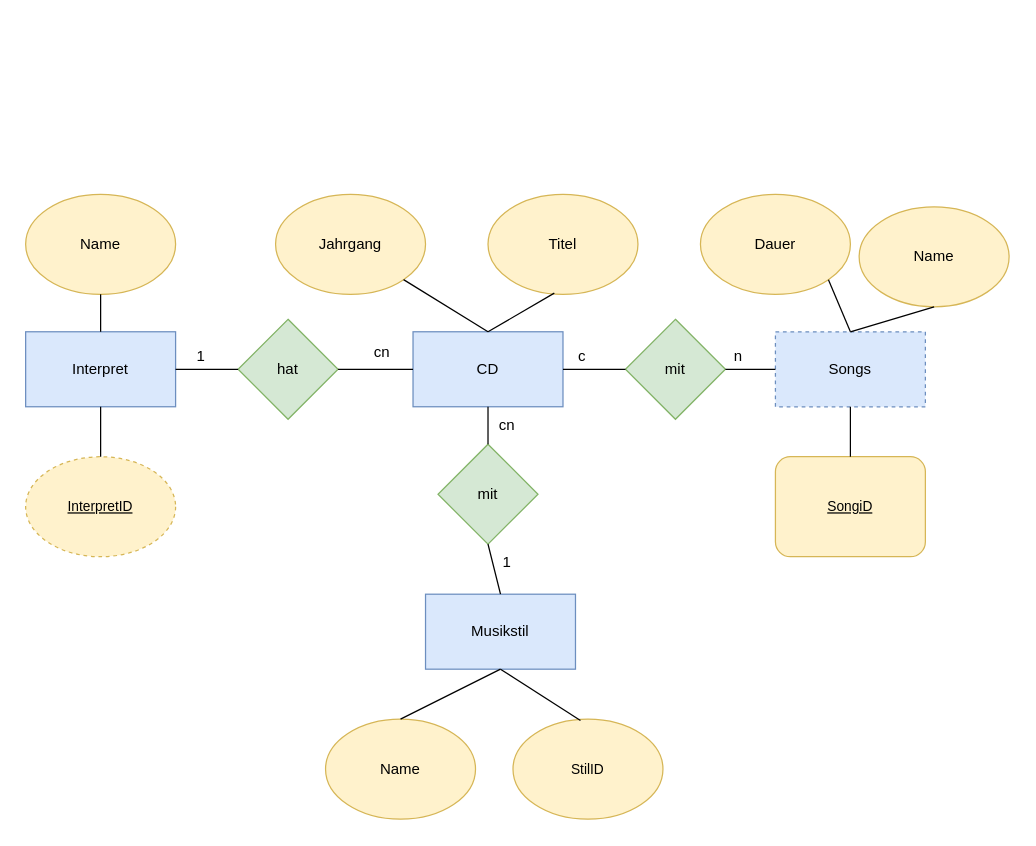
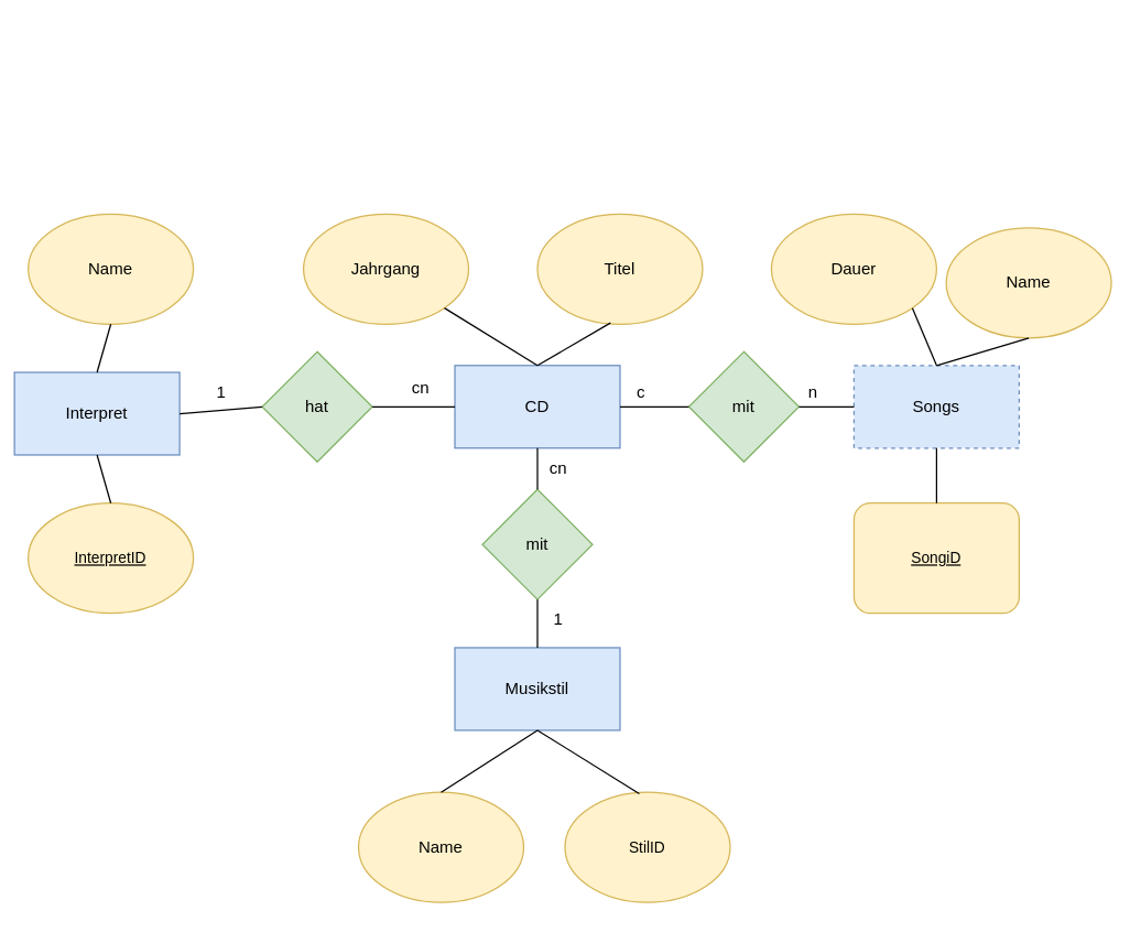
- <mxCell id="2" value="Interpret" style="rounded=0;whiteSpace=wrap;html=1;fillColor=#dae8fc;strokeColor=#6c8ebf;" parent="1" vertex="1"><mxGeometry x="20" y="265" width="120" height="60" as="geometry" /></mxCell>
+ <mxCell id="2" value="Interpret" style="rounded=0;whiteSpace=wrap;html=1;fillColor=#dae8fc;strokeColor=#6c8ebf;" parent="1" vertex="1"><mxGeometry x="10" y="270" width="120" height="60" as="geometry" /></mxCell>
- <mxCell id="34" value="&lt;u&gt;InterpretID&lt;/u&gt;" style="ellipse;whiteSpace=wrap;html=1;fontSize=11;fillColor=#fff2cc;strokeColor=#d6b656;dashed=1;" vertex="1" parent="1"><mxGeometry x="20" y="365" width="120" height="80" as="geometry" /></mxCell>
+ <mxCell id="34" value="&lt;u&gt;InterpretID&lt;/u&gt;" style="ellipse;whiteSpace=wrap;html=1;fontSize=11;fillColor=#fff2cc;strokeColor=#d6b656;" vertex="1" parent="1"><mxGeometry x="20" y="365" width="120" height="80" as="geometry" /></mxCell>
- <mxCell id="5" value="Musikstil" style="rounded=0;whiteSpace=wrap;html=1;fillColor=#dae8fc;strokeColor=#6c8ebf;" parent="1" vertex="1"><mxGeometry x="340" y="475" width="120" height="60" as="geometry" /></mxCell>
+ <mxCell id="5" value="Musikstil" style="rounded=0;whiteSpace=wrap;html=1;fillColor=#dae8fc;strokeColor=#6c8ebf;" parent="1" vertex="1"><mxGeometry x="330" y="470" width="120" height="60" as="geometry" /></mxCell>
